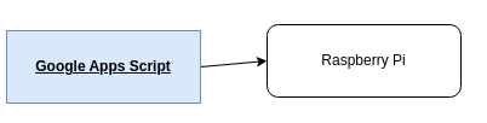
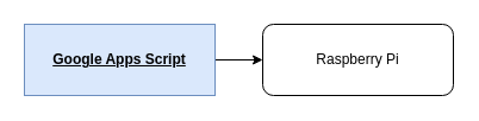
- <mxCell id="3" value="Google Apps Script" style="rounded=0;whiteSpace=wrap;html=1;fillColor=#dae8fc;strokeColor=#6c8ebf;fontStyle=5" parent="1" vertex="1"><mxGeometry x="5" y="25" width="160" height="60" as="geometry" /></mxCell>
+ <mxCell id="3" value="Google Apps Script" style="rounded=0;whiteSpace=wrap;html=1;fillColor=#dae8fc;strokeColor=#6c8ebf;fontStyle=5" parent="1" vertex="1"><mxGeometry x="20" y="20" width="160" height="60" as="geometry" /></mxCell>
